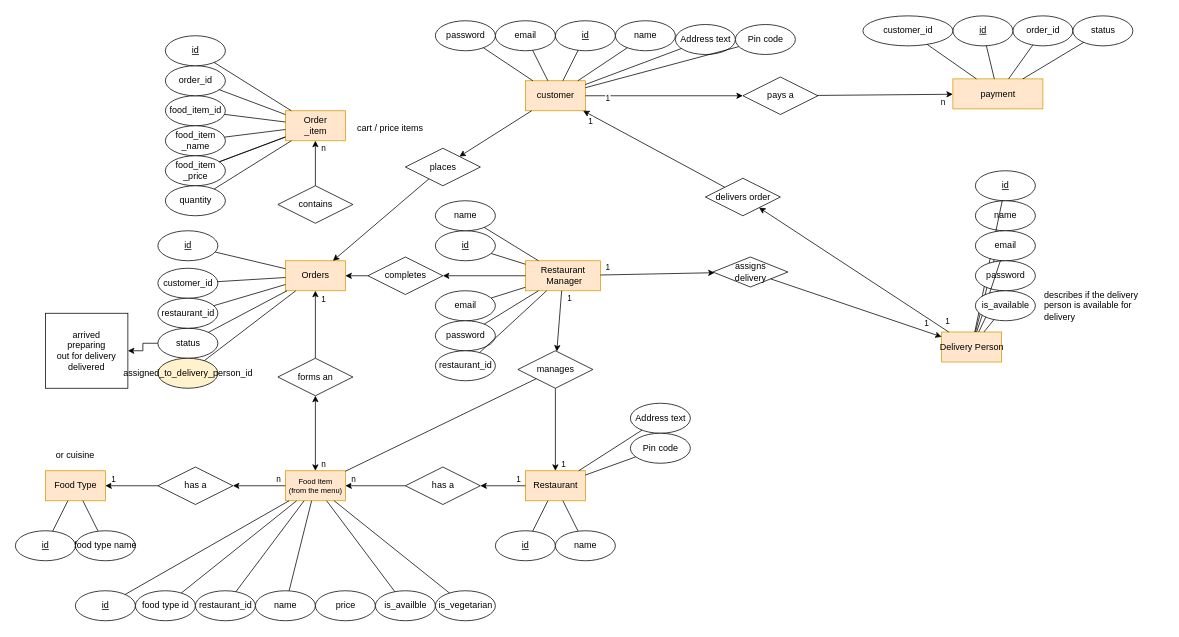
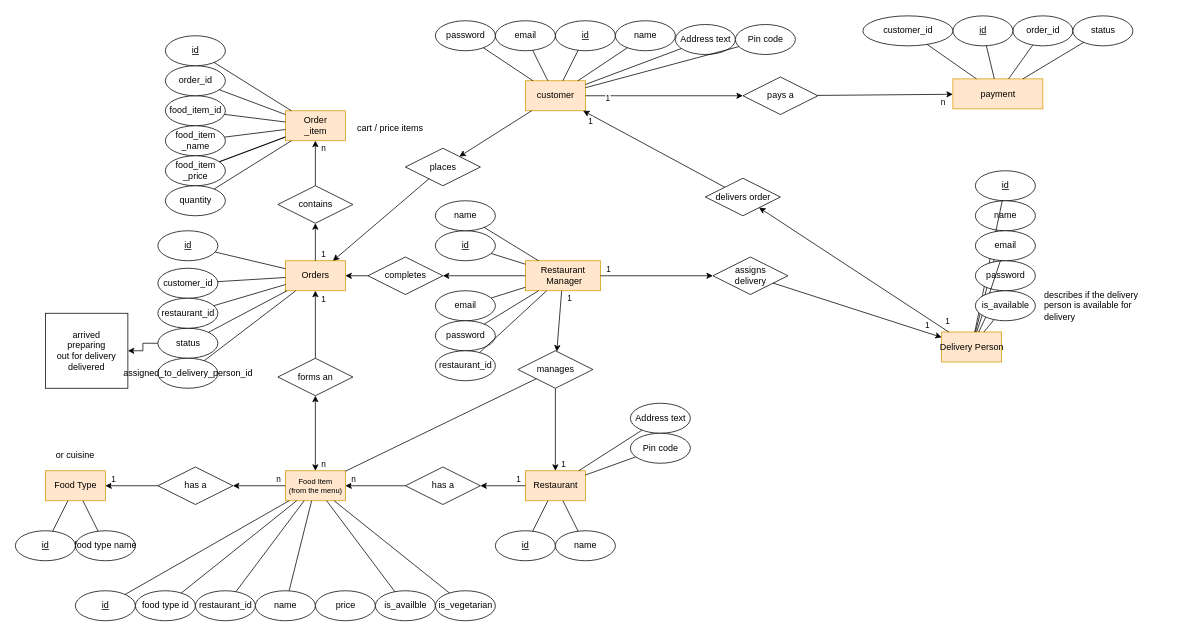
+ <mxCell id="102" value="" style="endArrow=none;html=1;rounded=0;startArrow=classic;startFill=1;" parent="1" source="101" target="34" edge="1"><mxGeometry relative="1" as="geometry"><mxPoint x="543" y="297" as="sourcePoint" /><mxPoint x="520" y="387" as="targetPoint" /></mxGeometry></mxCell>
+ <mxCell id="103" value="1" style="edgeLabel;html=1;align=center;verticalAlign=middle;resizable=0;points=[];" parent="102" vertex="1" connectable="0"><mxGeometry x="0.871" relative="1" as="geometry"><mxPoint x="10" y="-7" as="offset" /></mxGeometry></mxCell>
- <mxCell id="17" value="&lt;div&gt;assigns&lt;/div&gt;&lt;div&gt;delivery&lt;/div&gt;" style="shape=rhombus;perimeter=rhombusPerimeter;html=1;align=center;" parent="1" vertex="1"><mxGeometry x="950" y="342" width="100" height="40" as="geometry" /></mxCell>
+ <mxCell id="17" value="&lt;div&gt;assigns&lt;/div&gt;&lt;div&gt;delivery&lt;/div&gt;" style="shape=rhombus;perimeter=rhombusPerimeter;html=1;align=center;" parent="1" vertex="1"><mxGeometry x="950" y="342" width="100" height="50" as="geometry" /></mxCell>
- <mxCell id="140" value="assigned_to_delivery_person_id" style="ellipse;html=1;fillColor=#fff2cc;" parent="1" vertex="1"><mxGeometry x="210" y="477" width="80" height="40" as="geometry" /></mxCell>
+ <mxCell id="140" value="assigned_to_delivery_person_id" style="ellipse;html=1;" parent="1" vertex="1"><mxGeometry x="210" y="477" width="80" height="40" as="geometry" /></mxCell>
